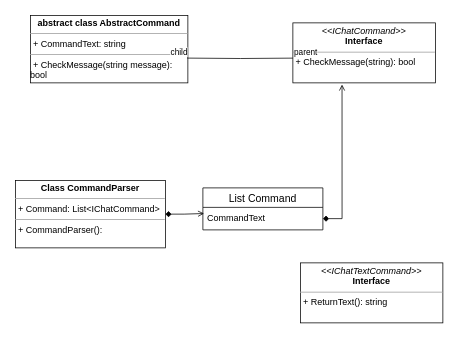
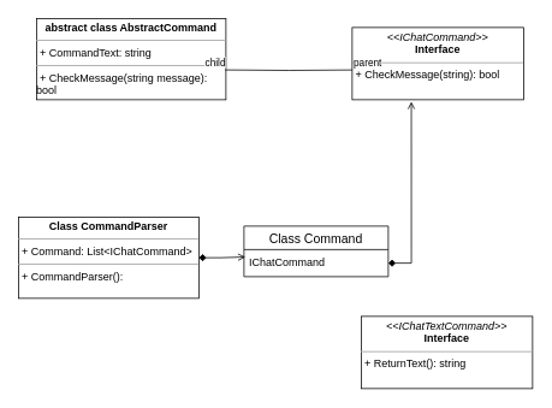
- <mxCell id="10" value="List Command" style="swimlane;fontStyle=0;childLayout=stackLayout;horizontal=1;startSize=26;horizontalStack=0;resizeParent=1;resizeParentMax=0;resizeLast=0;collapsible=1;marginBottom=0;align=center;fontSize=14;" vertex="1" parent="1"><mxGeometry x="270" y="250" width="160" height="56" as="geometry"><mxRectangle x="460" y="440" width="120" height="26" as="alternateBounds" /></mxGeometry></mxCell>
+ <mxCell id="10" value="Class Command" style="swimlane;fontStyle=0;childLayout=stackLayout;horizontal=1;startSize=26;horizontalStack=0;resizeParent=1;resizeParentMax=0;resizeLast=0;collapsible=1;marginBottom=0;align=center;fontSize=14;" vertex="1" parent="1"><mxGeometry x="270" y="250" width="160" height="56" as="geometry"><mxRectangle x="460" y="440" width="120" height="26" as="alternateBounds" /></mxGeometry></mxCell>
- <mxCell id="11" value="CommandText" style="text;strokeColor=none;fillColor=none;spacingLeft=4;spacingRight=4;overflow=hidden;rotatable=0;points=[[0,0.5],[1,0.5]];portConstraint=eastwest;fontSize=12;" vertex="1" parent="10"><mxGeometry y="26" width="160" height="30" as="geometry" /></mxCell>
+ <mxCell id="11" value="IChatCommand" style="text;strokeColor=none;fillColor=none;spacingLeft=4;spacingRight=4;overflow=hidden;rotatable=0;points=[[0,0.5],[1,0.5]];portConstraint=eastwest;fontSize=12;" vertex="1" parent="10"><mxGeometry y="26" width="160" height="30" as="geometry" /></mxCell>
